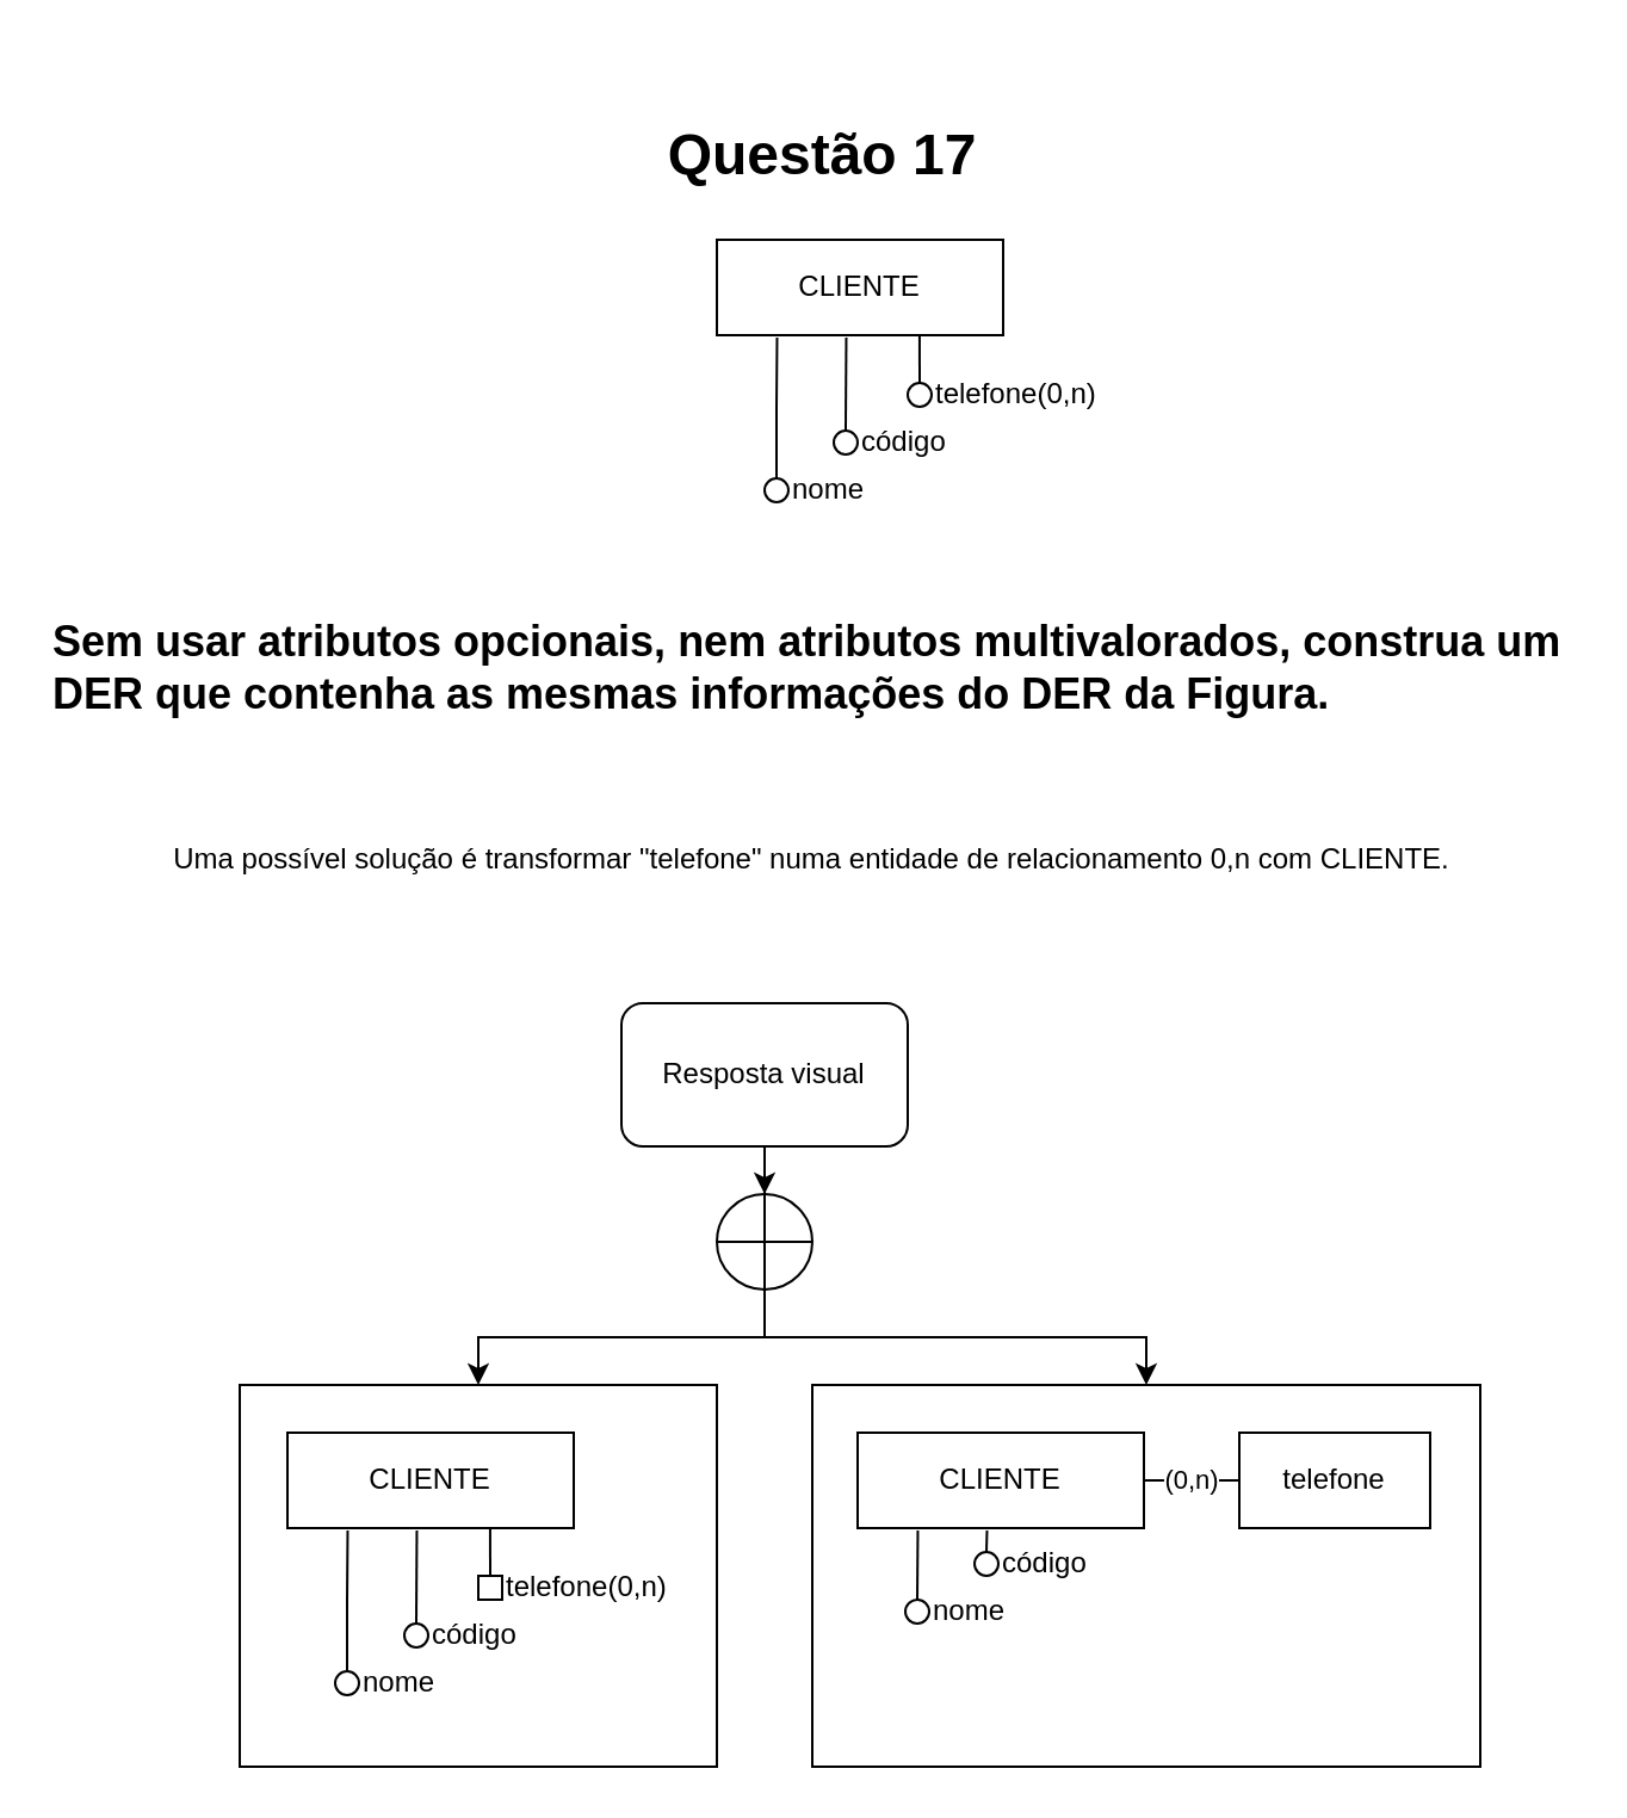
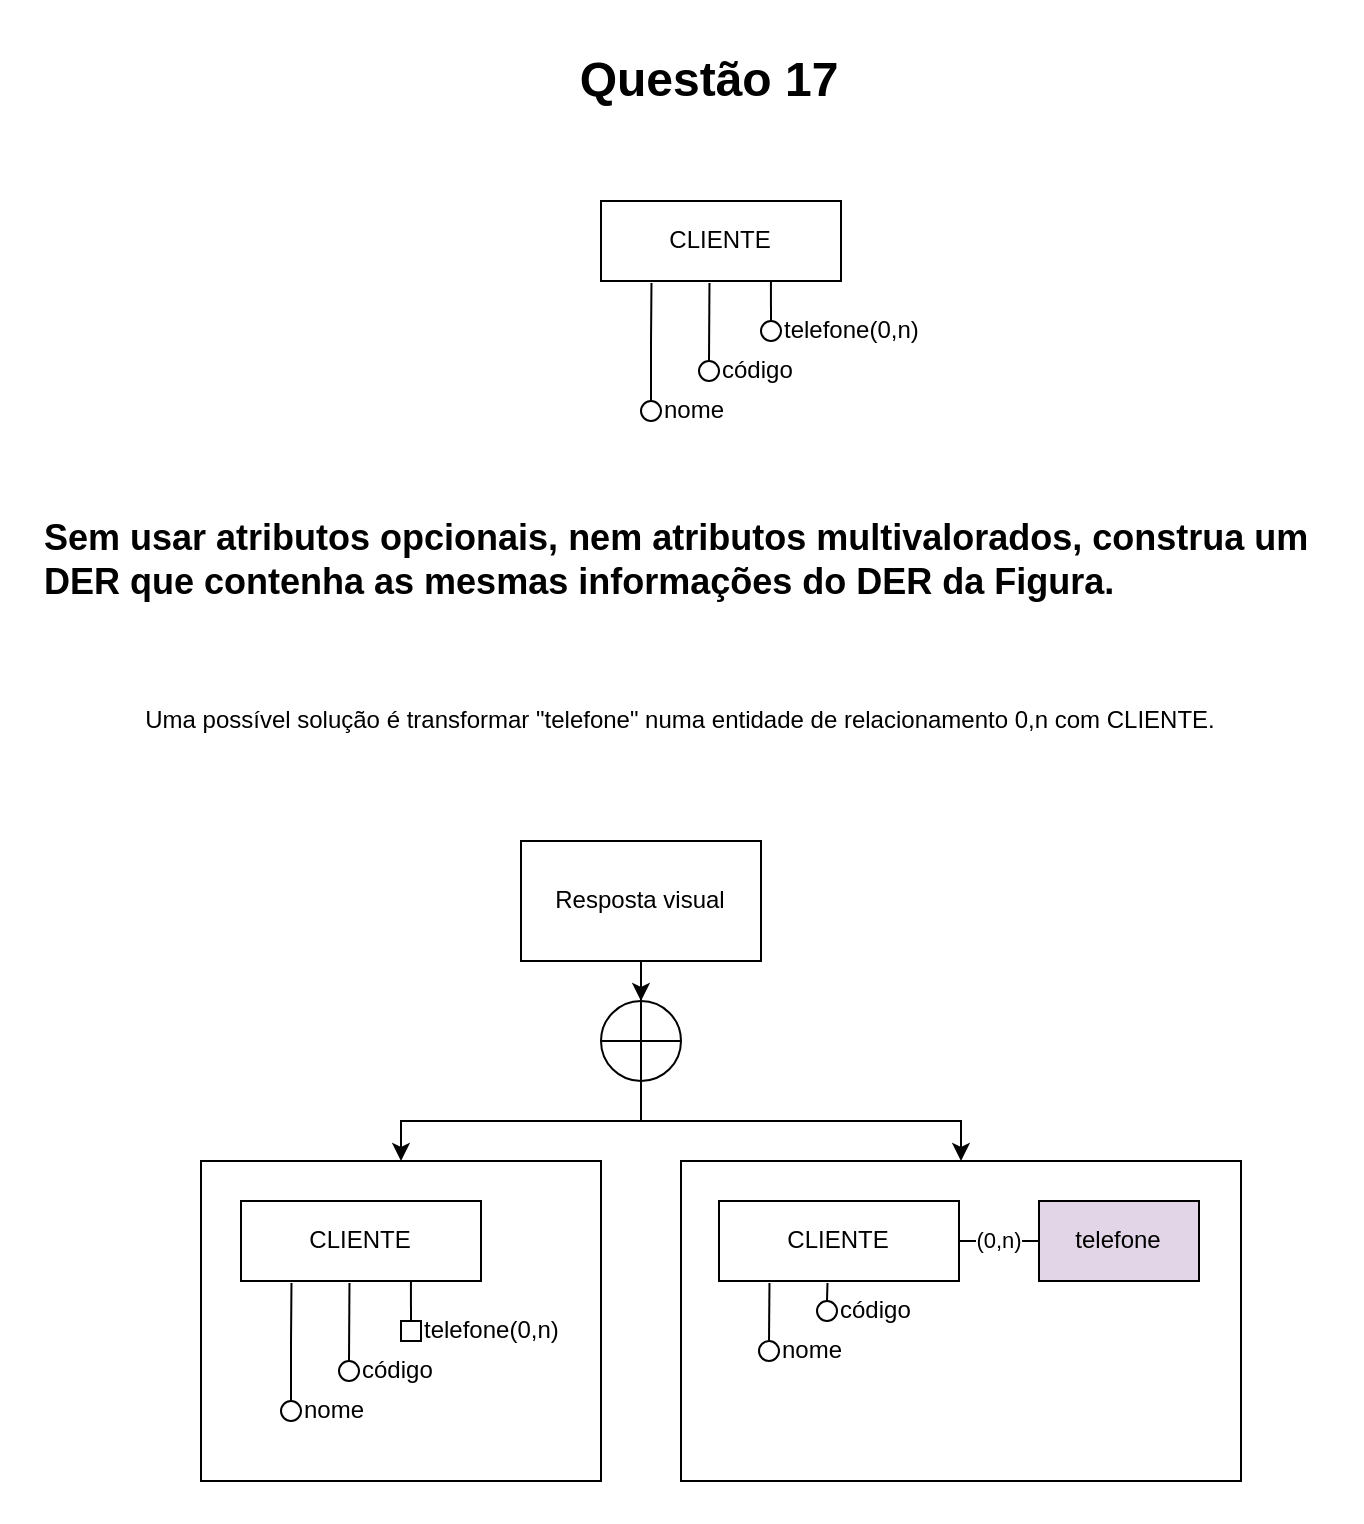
- <mxCell id="3" value="Questão 17" style="text;strokeColor=none;fillColor=none;html=1;fontSize=24;fontStyle=1;verticalAlign=middle;align=center;" parent="1" vertex="1"><mxGeometry x="170" y="45" width="348" height="40" as="geometry" /></mxCell>
+ <mxCell id="3" value="Questão 17" style="text;strokeColor=none;fillColor=none;html=1;fontSize=24;fontStyle=1;verticalAlign=middle;align=center;" parent="1" vertex="1"><mxGeometry x="180" y="20" width="348" height="40" as="geometry" /></mxCell>
- <mxCell id="21" value="Resposta visual" style="whiteSpace=wrap;html=1;align=center;rounded=1;" vertex="1" parent="1"><mxGeometry x="260" y="420" width="120" height="60" as="geometry" /></mxCell>
+ <mxCell id="21" value="Resposta visual" style="rounded=0;whiteSpace=wrap;html=1;align=center;" vertex="1" parent="1"><mxGeometry x="260" y="420" width="120" height="60" as="geometry" /></mxCell>
- <mxCell id="28" value="telefone" style="rounded=0;whiteSpace=wrap;html=1;fontFamily=Helvetica;fontSize=12;fontColor=#000000;align=center;strokeColor=#000000;fillColor=#ffffff;" vertex="1" parent="1"><mxGeometry x="519" y="600" width="80" height="40" as="geometry" /></mxCell>
+ <mxCell id="28" value="telefone" style="rounded=0;whiteSpace=wrap;html=1;fontFamily=Helvetica;fontSize=12;fontColor=#000000;align=center;strokeColor=#000000;fillColor=#e1d5e7;" vertex="1" parent="1"><mxGeometry x="519" y="600" width="80" height="40" as="geometry" /></mxCell>
